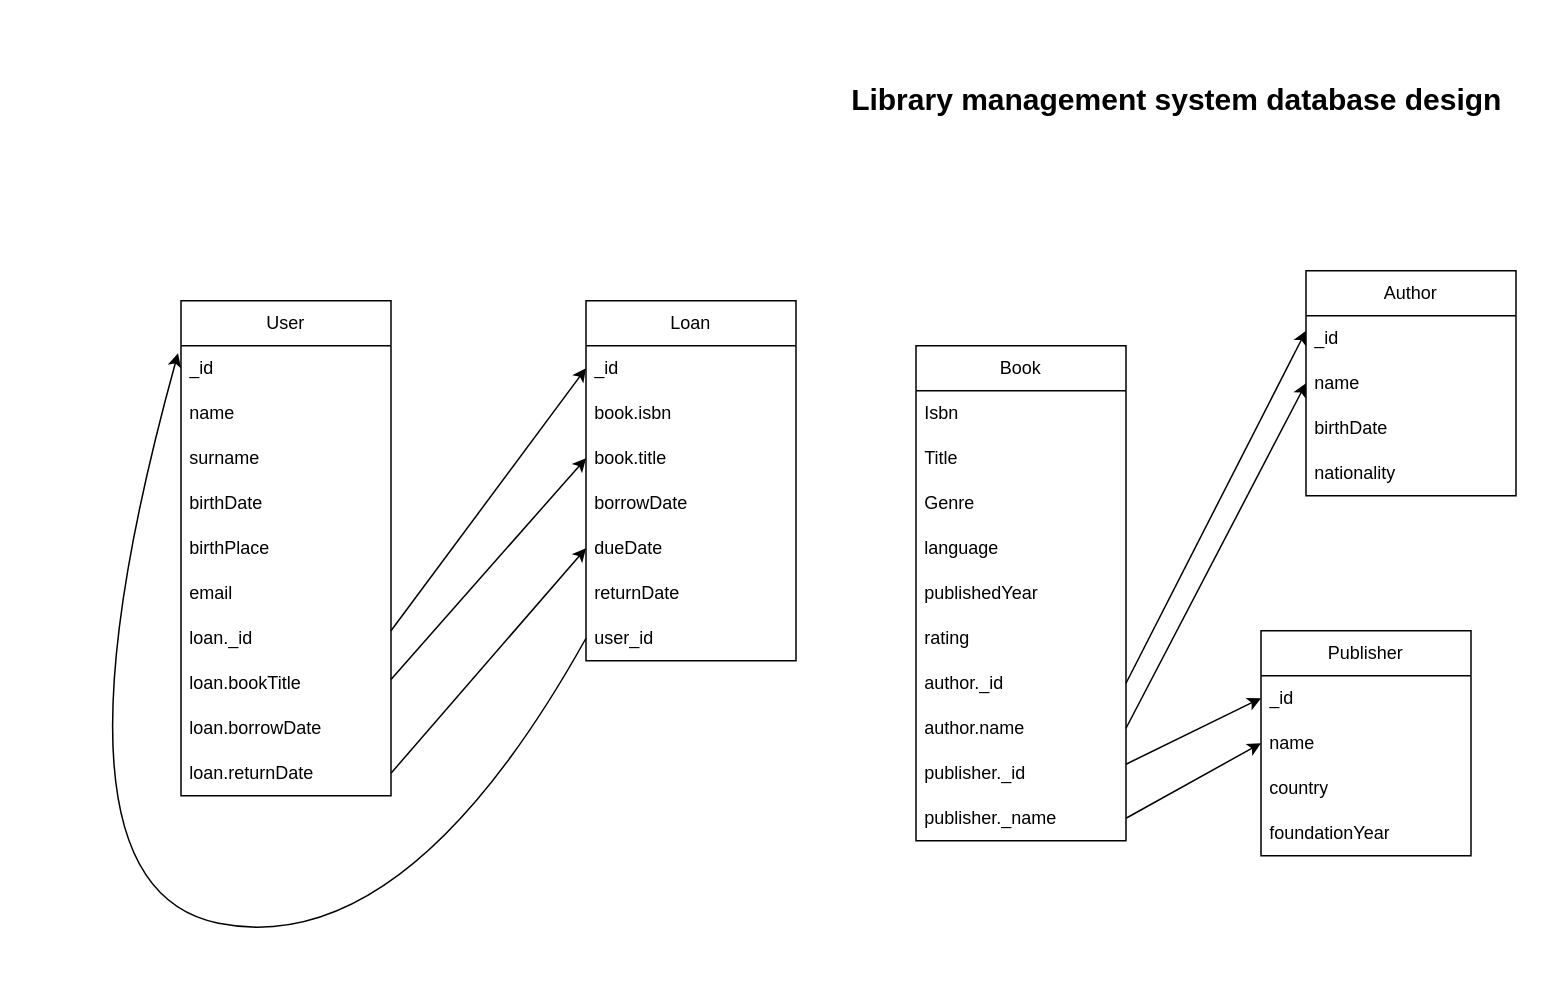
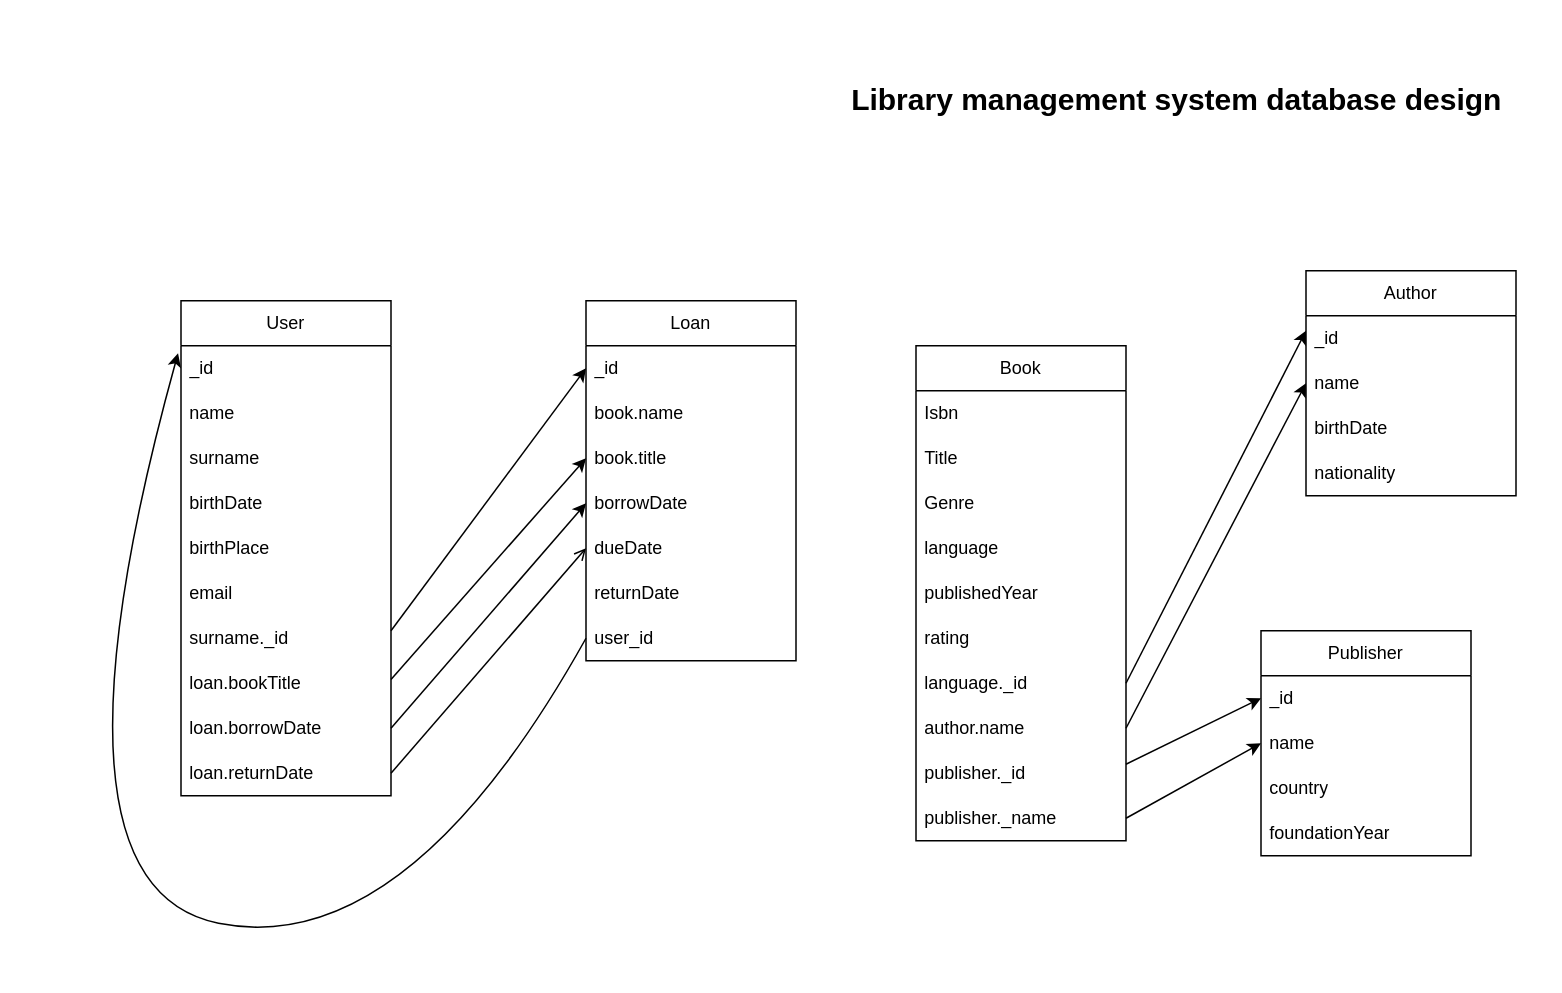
- <mxCell id="26" value="book.isbn" style="text;strokeColor=none;fillColor=none;align=left;verticalAlign=middle;spacingLeft=4;spacingRight=4;overflow=hidden;points=[[0,0.5],[1,0.5]];portConstraint=eastwest;rotatable=0;whiteSpace=wrap;html=1;" vertex="1" parent="24"><mxGeometry y="60" width="140" height="30" as="geometry" /></mxCell>
+ <mxCell id="26" value="book.name" style="text;strokeColor=none;fillColor=none;align=left;verticalAlign=middle;spacingLeft=4;spacingRight=4;overflow=hidden;points=[[0,0.5],[1,0.5]];portConstraint=eastwest;rotatable=0;whiteSpace=wrap;html=1;" vertex="1" parent="24"><mxGeometry y="60" width="140" height="30" as="geometry" /></mxCell>
- <mxCell id="50" value="" style="endArrow=classic;html=1;rounded=0;exitX=1;exitY=0.5;exitDx=0;exitDy=0;entryX=0;entryY=0.5;entryDx=0;entryDy=0;" edge="1" parent="1" source="42" target="29"><mxGeometry width="50" height="50" relative="1" as="geometry"><mxPoint x="270" y="495" as="sourcePoint" /><mxPoint x="400" y="345" as="targetPoint" /><Array as="points" /></mxGeometry></mxCell>
+ <mxCell id="50" value="" style="endArrow=open;html=1;rounded=0;exitX=1;exitY=0.5;exitDx=0;exitDy=0;entryX=0;entryY=0.5;entryDx=0;entryDy=0;" edge="1" parent="1" source="42" target="29"><mxGeometry width="50" height="50" relative="1" as="geometry"><mxPoint x="270" y="495" as="sourcePoint" /><mxPoint x="400" y="345" as="targetPoint" /><Array as="points" /></mxGeometry></mxCell>
+ <mxCell id="49" value="" style="endArrow=classic;html=1;rounded=0;exitX=1;exitY=0.5;exitDx=0;exitDy=0;entryX=0;entryY=0.5;entryDx=0;entryDy=0;exitPerimeter=0;" edge="1" parent="1" source="41" target="28"><mxGeometry width="50" height="50" relative="1" as="geometry"><mxPoint x="270" y="462.5" as="sourcePoint" /><mxPoint x="400" y="315" as="targetPoint" /><Array as="points" /></mxGeometry></mxCell>
- <mxCell id="39" value="loan._id" style="text;strokeColor=none;fillColor=none;align=left;verticalAlign=middle;spacingLeft=4;spacingRight=4;overflow=hidden;points=[[0,0.5],[1,0.5]];portConstraint=eastwest;rotatable=0;whiteSpace=wrap;html=1;" vertex="1" parent="32"><mxGeometry y="210" width="140" height="30" as="geometry" /></mxCell>
+ <mxCell id="39" value="surname._id" style="text;strokeColor=none;fillColor=none;align=left;verticalAlign=middle;spacingLeft=4;spacingRight=4;overflow=hidden;points=[[0,0.5],[1,0.5]];portConstraint=eastwest;rotatable=0;whiteSpace=wrap;html=1;" vertex="1" parent="32"><mxGeometry y="210" width="140" height="30" as="geometry" /></mxCell>
- <mxCell id="10" value="author._id" style="text;strokeColor=none;fillColor=none;align=left;verticalAlign=middle;spacingLeft=4;spacingRight=4;overflow=hidden;points=[[0,0.5],[1,0.5]];portConstraint=eastwest;rotatable=0;whiteSpace=wrap;html=1;" vertex="1" parent="3"><mxGeometry y="210" width="140" height="30" as="geometry" /></mxCell>
+ <mxCell id="10" value="language._id" style="text;strokeColor=none;fillColor=none;align=left;verticalAlign=middle;spacingLeft=4;spacingRight=4;overflow=hidden;points=[[0,0.5],[1,0.5]];portConstraint=eastwest;rotatable=0;whiteSpace=wrap;html=1;" vertex="1" parent="3"><mxGeometry y="210" width="140" height="30" as="geometry" /></mxCell>
